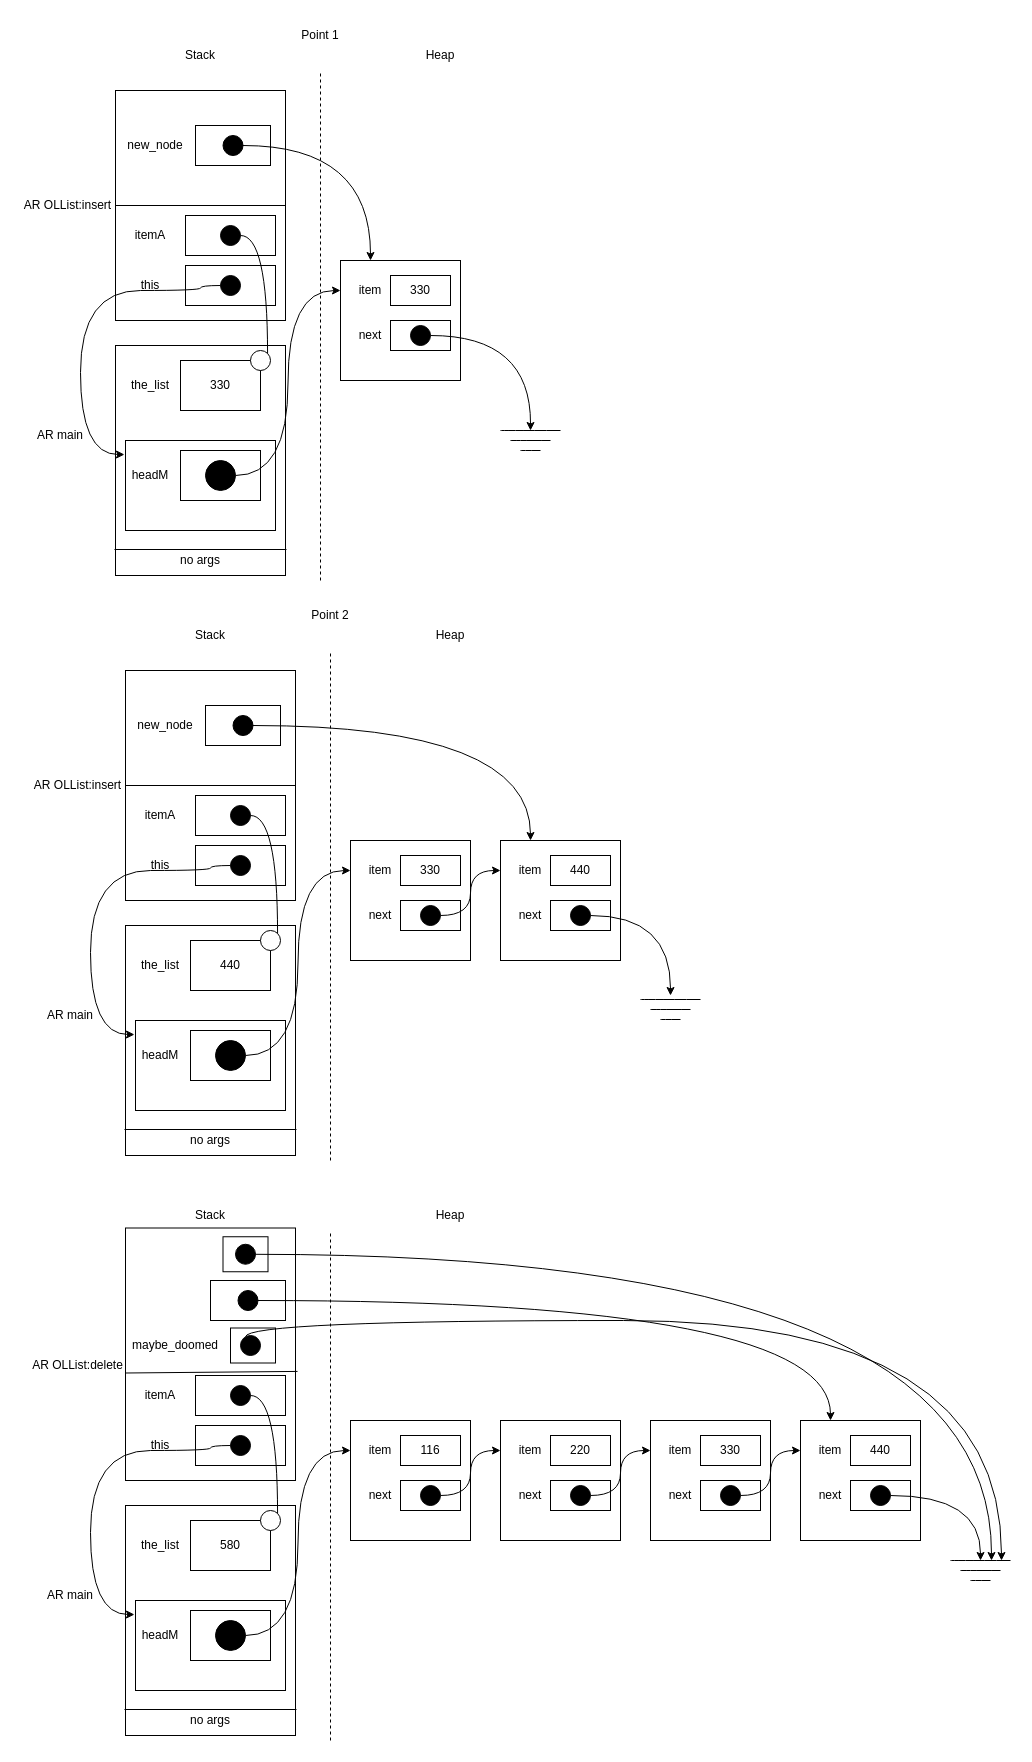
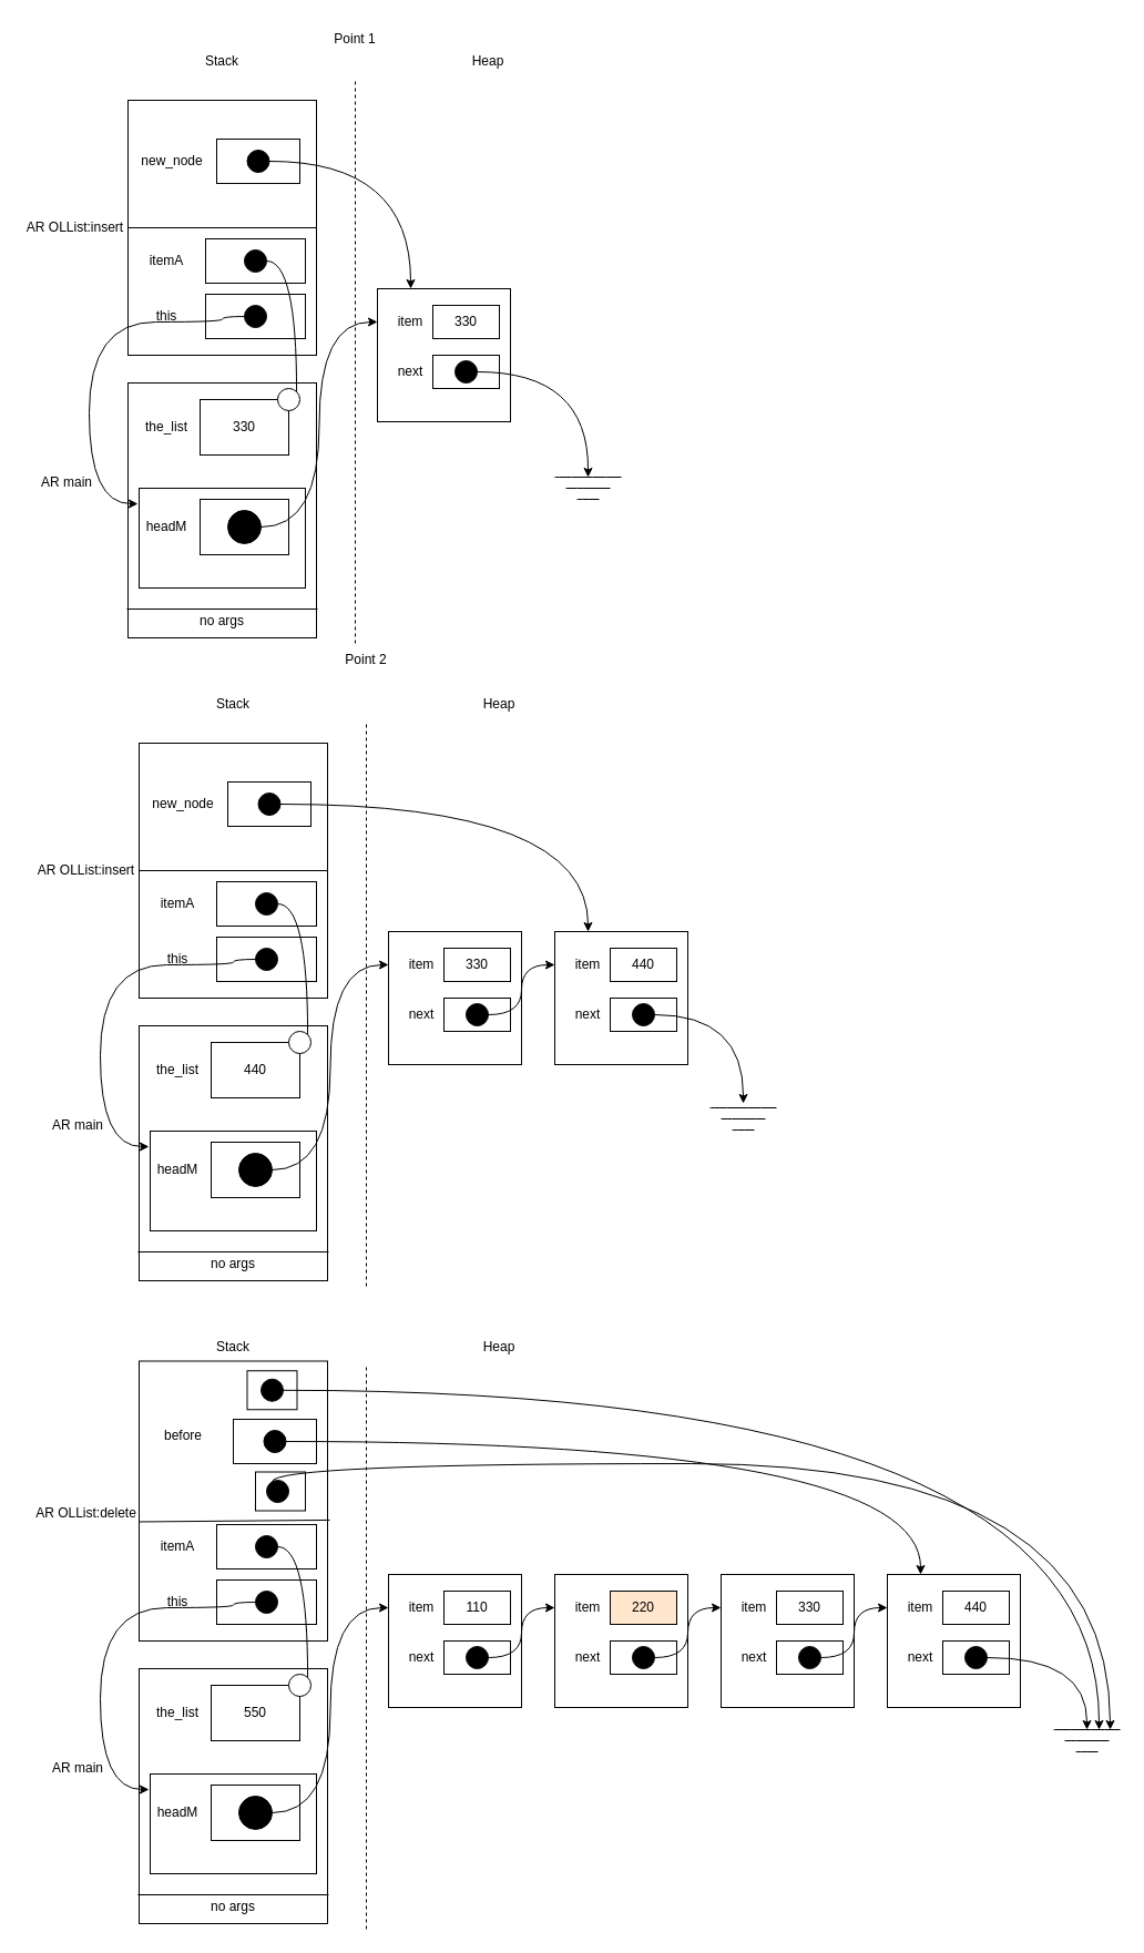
- <mxCell id="43" value="Point 2" style="text;html=1;strokeColor=none;fillColor=none;align=center;verticalAlign=middle;whiteSpace=wrap;rounded=0;" vertex="1" parent="1"><mxGeometry x="300" y="600" width="60" height="30" as="geometry" /></mxCell>
+ <mxCell id="43" value="Point 2" style="text;html=1;strokeColor=none;fillColor=none;align=center;verticalAlign=middle;whiteSpace=wrap;rounded=0;" vertex="1" parent="1"><mxGeometry x="300" y="580" width="60" height="30" as="geometry" /></mxCell>
+ <mxCell id="115" value="before" style="text;html=1;strokeColor=none;fillColor=none;align=center;verticalAlign=middle;whiteSpace=wrap;rounded=0;" vertex="1" parent="1"><mxGeometry x="135" y="1280" width="60" height="30" as="geometry" /></mxCell>
- <mxCell id="152" value="maybe_doomed" style="text;html=1;strokeColor=none;fillColor=none;align=center;verticalAlign=middle;whiteSpace=wrap;rounded=0;" vertex="1" parent="1"><mxGeometry x="145" y="1330" width="60" height="30" as="geometry" /></mxCell>
- <mxCell id="122" value="116" style="rounded=0;whiteSpace=wrap;html=1;fillColor=#FFFFFF;" vertex="1" parent="1"><mxGeometry x="400" y="1435" width="60" height="30" as="geometry" /></mxCell>
+ <mxCell id="122" value="110" style="rounded=0;whiteSpace=wrap;html=1;fillColor=#FFFFFF;" vertex="1" parent="1"><mxGeometry x="400" y="1435" width="60" height="30" as="geometry" /></mxCell>
- <mxCell id="134" value="220" style="rounded=0;whiteSpace=wrap;html=1;fillColor=#FFFFFF;" vertex="1" parent="1"><mxGeometry x="550" y="1435" width="60" height="30" as="geometry" /></mxCell>
+ <mxCell id="134" value="220" style="rounded=0;whiteSpace=wrap;html=1;fillColor=#ffe6cc;" vertex="1" parent="1"><mxGeometry x="550" y="1435" width="60" height="30" as="geometry" /></mxCell>
- <mxCell id="96" value="580" style="rounded=0;whiteSpace=wrap;html=1;" vertex="1" parent="1"><mxGeometry x="190" y="1520" width="80" height="50" as="geometry" /></mxCell>
+ <mxCell id="96" value="550" style="rounded=0;whiteSpace=wrap;html=1;" vertex="1" parent="1"><mxGeometry x="190" y="1520" width="80" height="50" as="geometry" /></mxCell>
